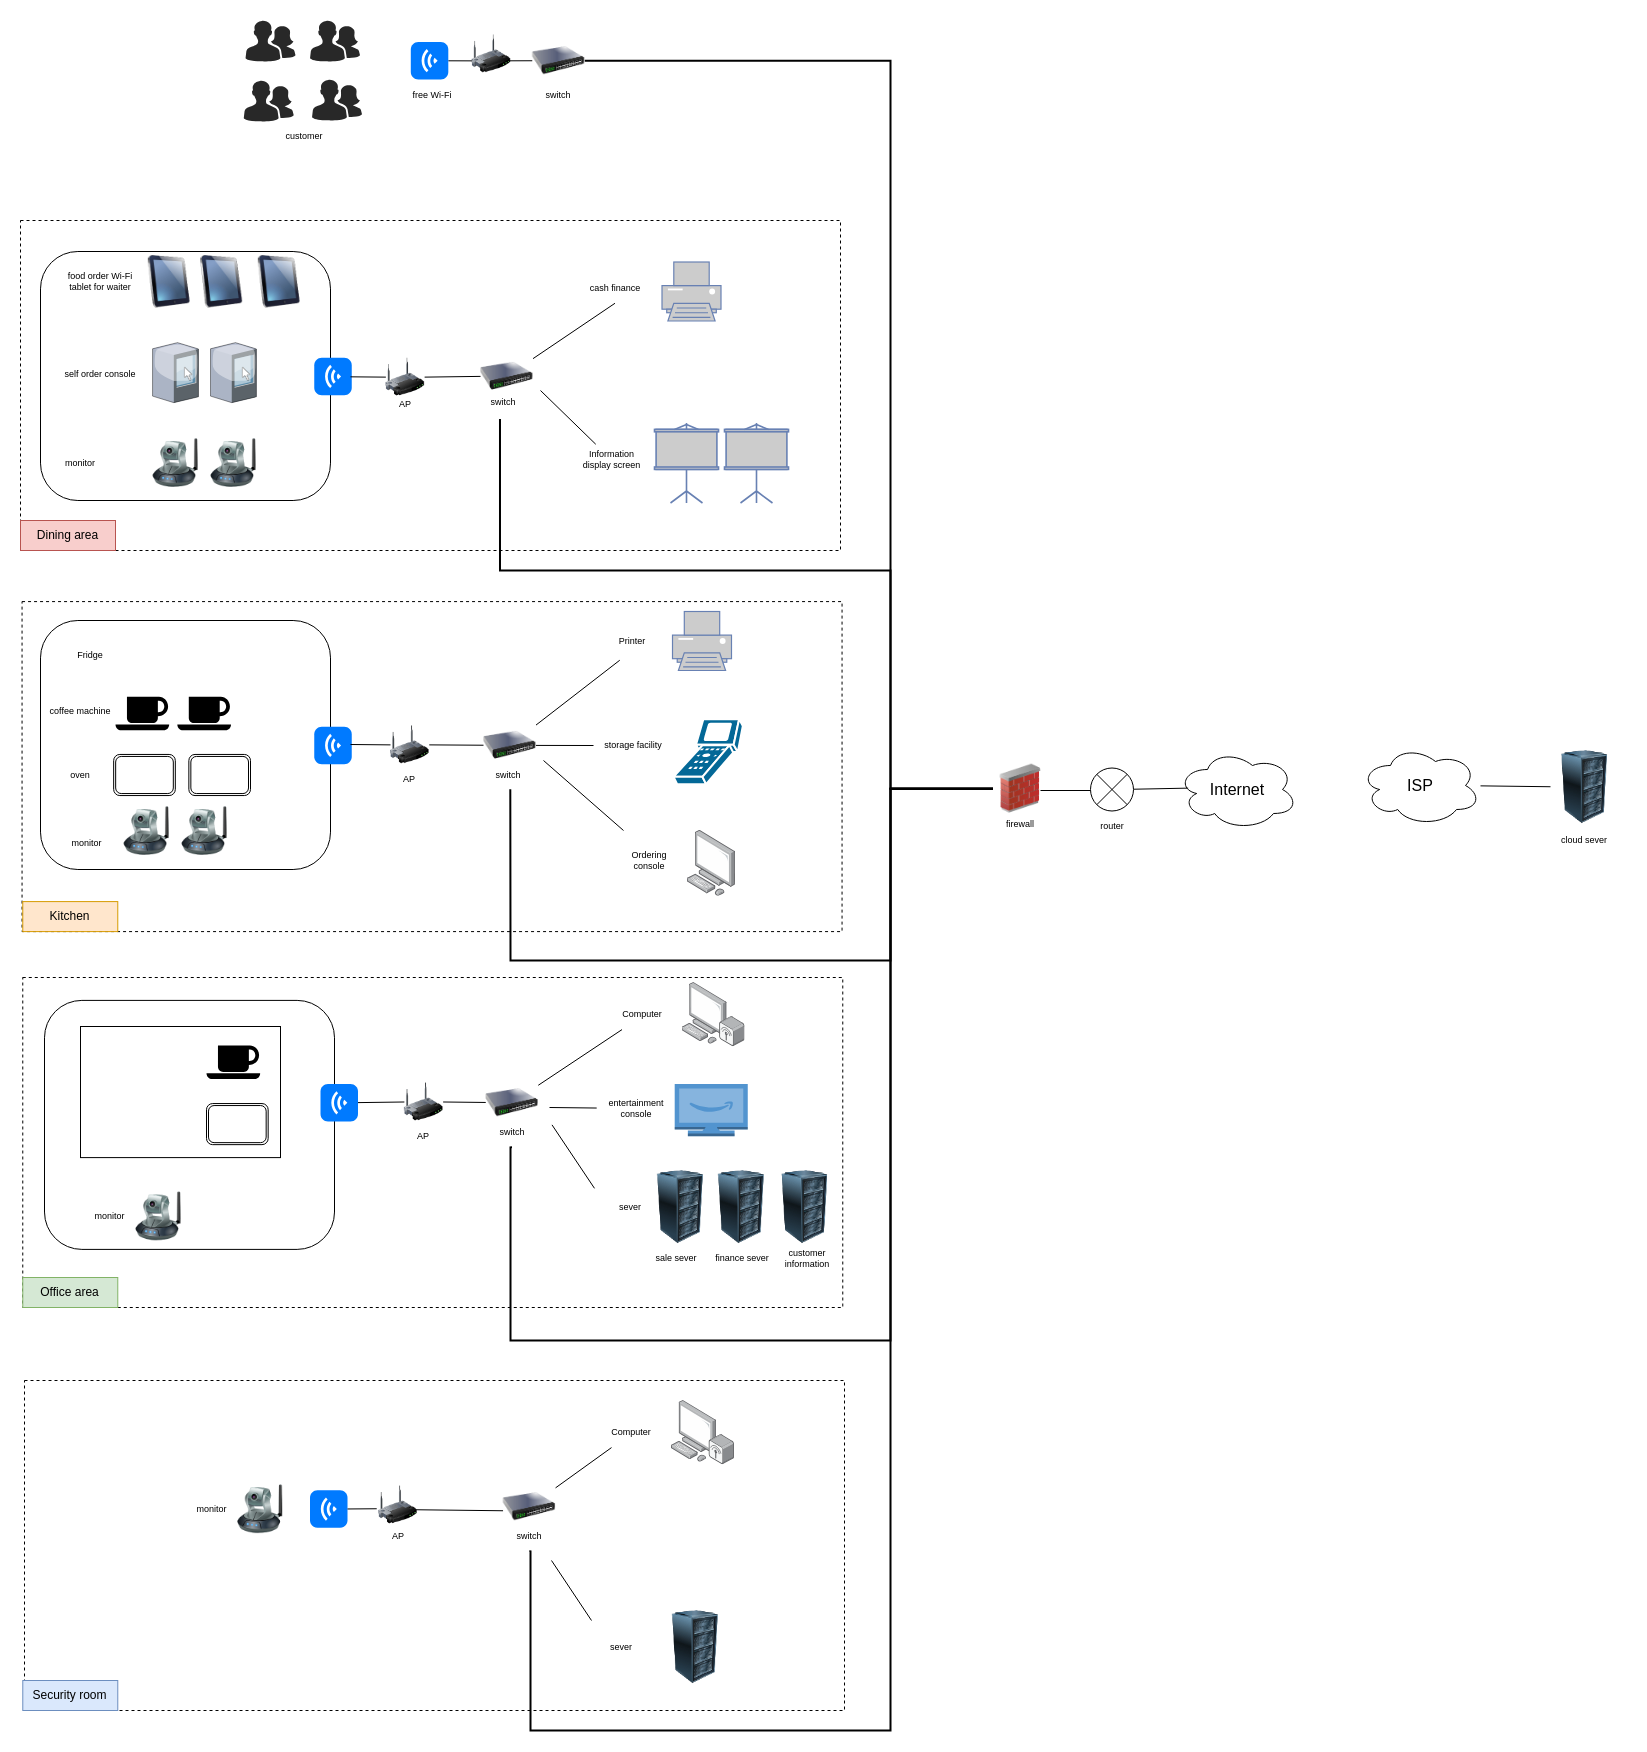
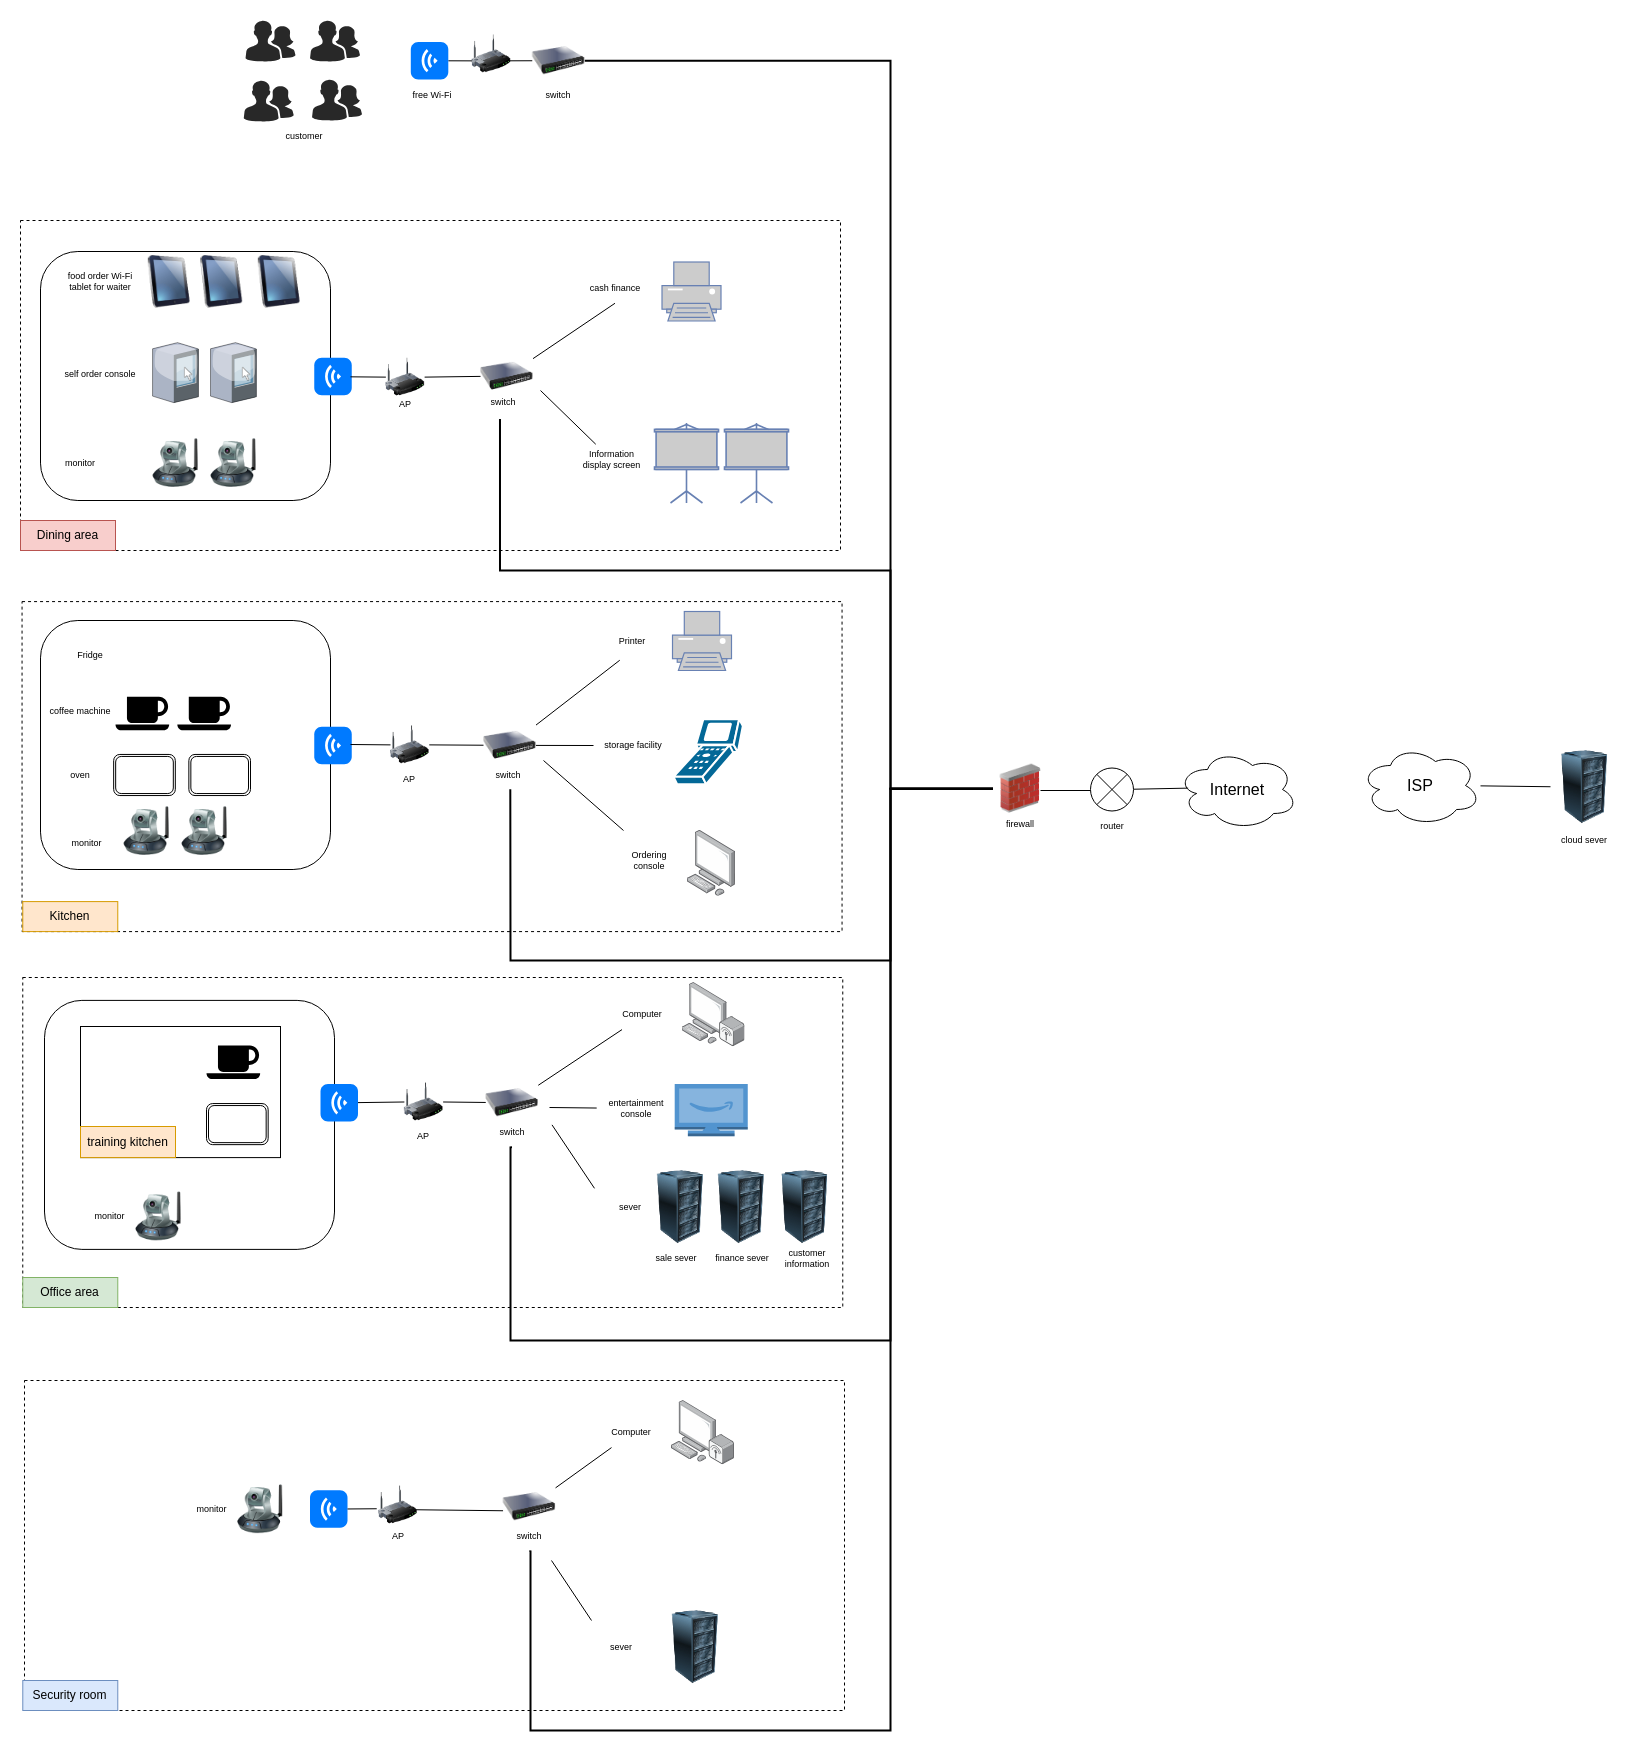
+ <mxCell id="67" value="training kitchen" style="text;html=1;strokeColor=#d79b00;fillColor=#ffe6cc;align=center;verticalAlign=middle;whiteSpace=wrap;rounded=0;" vertex="1" parent="65"><mxGeometry y="100" width="95" height="31.1" as="geometry" /></mxCell>
